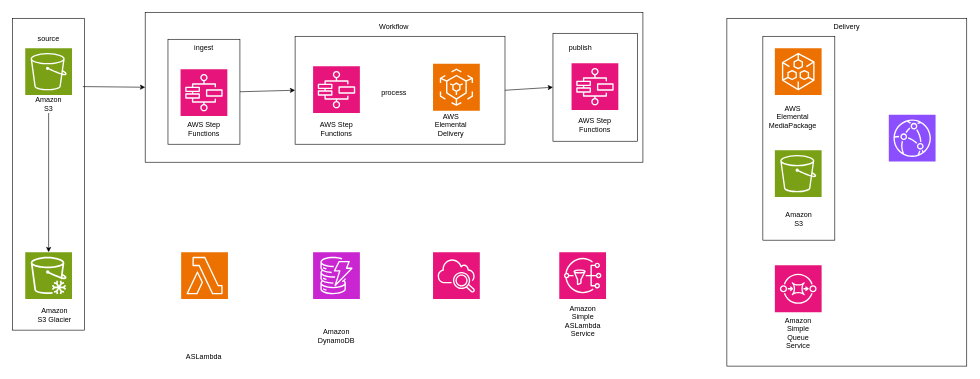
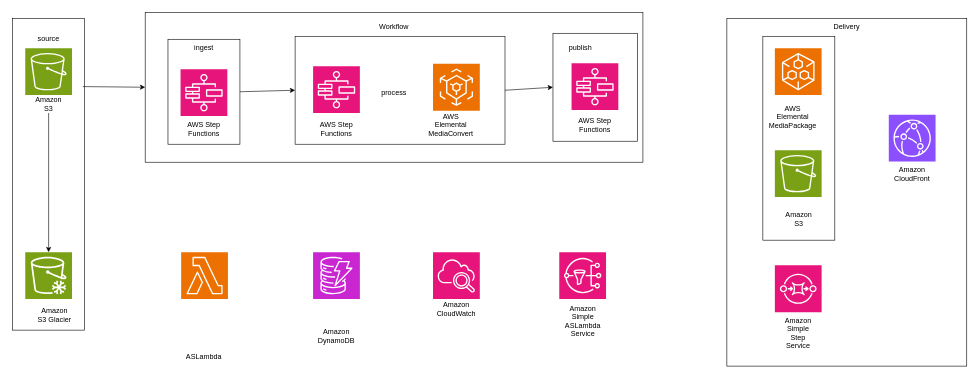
- <mxCell id="45" value="AWS Elemental Delivery" style="text;html=1;strokeColor=none;fillColor=none;align=center;verticalAlign=middle;whiteSpace=wrap;rounded=0;" vertex="1" parent="1"><mxGeometry x="721" y="193" width="60" height="30" as="geometry" /></mxCell>
+ <mxCell id="45" value="AWS Elemental MediaConvert" style="text;html=1;strokeColor=none;fillColor=none;align=center;verticalAlign=middle;whiteSpace=wrap;rounded=0;" vertex="1" parent="1"><mxGeometry x="721" y="193" width="60" height="30" as="geometry" /></mxCell>
+ <mxCell id="37" value="Amazon CloudFront" style="text;html=1;strokeColor=none;fillColor=none;align=center;verticalAlign=middle;whiteSpace=wrap;rounded=0;" vertex="1" parent="1"><mxGeometry x="1490" y="275" width="60" height="30" as="geometry" /></mxCell>
+ <mxCell id="33" value="Amazon CloudWatch" style="text;html=1;strokeColor=none;fillColor=none;align=center;verticalAlign=middle;whiteSpace=wrap;rounded=0;" vertex="1" parent="1"><mxGeometry x="730" y="500" width="60" height="30" as="geometry" /></mxCell>
- <mxCell id="36" value="Amazon Simple Queue Service" style="text;html=1;strokeColor=none;fillColor=none;align=center;verticalAlign=middle;whiteSpace=wrap;rounded=0;" vertex="1" parent="1"><mxGeometry x="1300" y="540" width="60" height="30" as="geometry" /></mxCell>
+ <mxCell id="36" value="Amazon Simple Step Service" style="text;html=1;strokeColor=none;fillColor=none;align=center;verticalAlign=middle;whiteSpace=wrap;rounded=0;" vertex="1" parent="1"><mxGeometry x="1300" y="540" width="60" height="30" as="geometry" /></mxCell>
